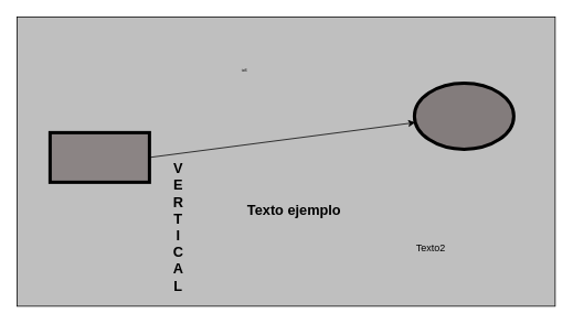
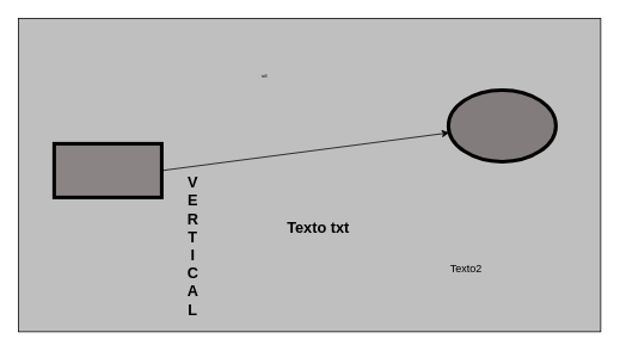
- <mxCell id="6" value="Texto ejemplo" style="text;html=1;align=center;verticalAlign=middle;whiteSpace=wrap;rounded=0;fontStyle=1;fontSize=17;" parent="1" vertex="1"><mxGeometry x="270" y="240" width="170" height="30" as="geometry" /></mxCell>
+ <mxCell id="6" value="Texto txt" style="text;html=1;align=center;verticalAlign=middle;whiteSpace=wrap;rounded=0;fontStyle=1;fontSize=17;" parent="1" vertex="1"><mxGeometry x="270" y="240" width="170" height="30" as="geometry" /></mxCell>
